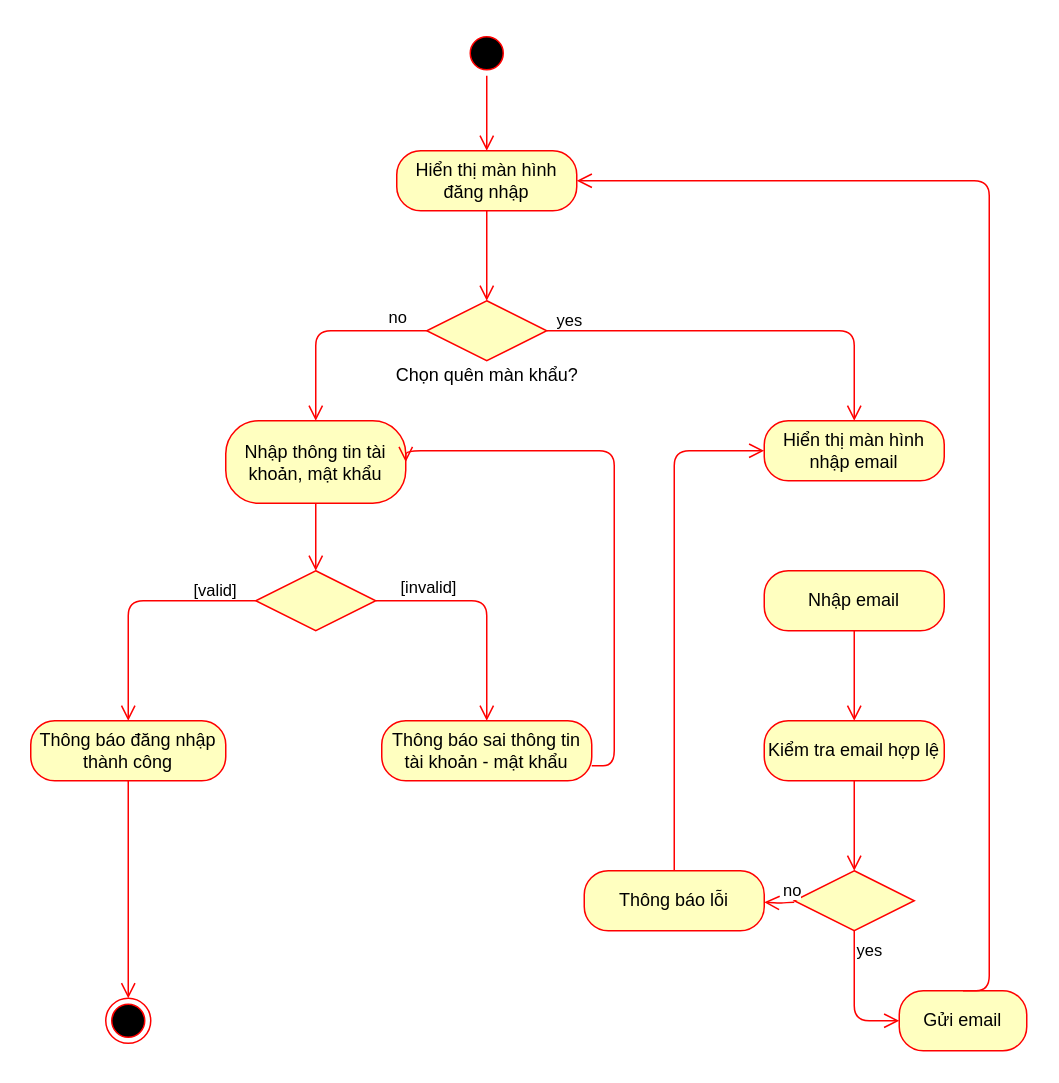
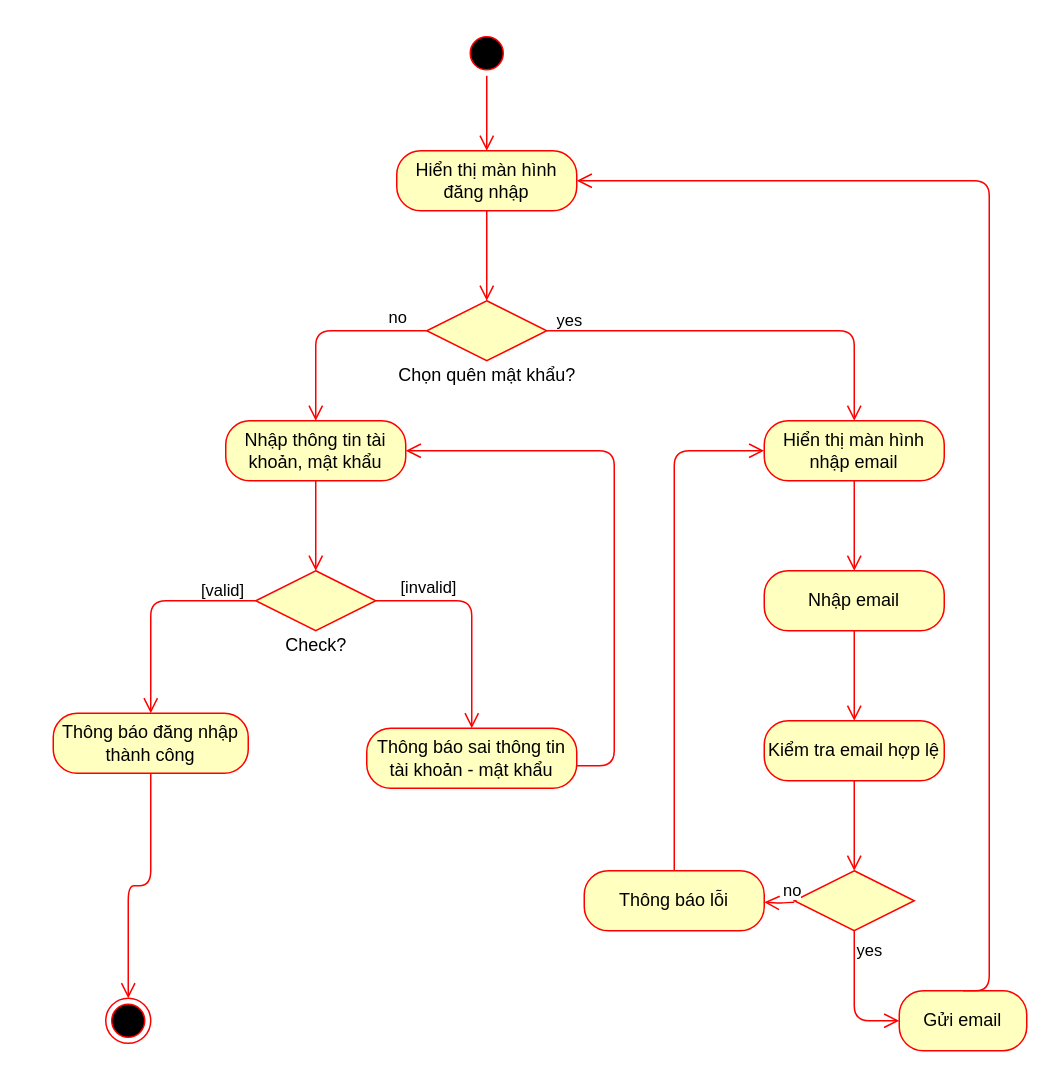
- <mxCell id="33" value="Chọn quên màn khẩu?" style="text;html=1;align=center;verticalAlign=middle;resizable=0;points=[];autosize=1;strokeColor=none;fillColor=none;" vertex="1" parent="1"><mxGeometry x="259" y="240" width="130" height="20" as="geometry" /></mxCell>
+ <mxCell id="33" value="Chọn quên mật khẩu?" style="text;html=1;align=center;verticalAlign=middle;resizable=0;points=[];autosize=1;strokeColor=none;fillColor=none;" vertex="1" parent="1"><mxGeometry x="259" y="240" width="130" height="20" as="geometry" /></mxCell>
- <mxCell id="9" value="Nhập thông tin tài khoản, mật khẩu" style="rounded=1;whiteSpace=wrap;html=1;arcSize=40;fontColor=#000000;fillColor=#ffffc0;strokeColor=#ff0000;" vertex="1" parent="1"><mxGeometry x="150" y="280" width="120" height="55" as="geometry" /></mxCell>
+ <mxCell id="9" value="Nhập thông tin tài khoản, mật khẩu" style="rounded=1;whiteSpace=wrap;html=1;arcSize=40;fontColor=#000000;fillColor=#ffffc0;strokeColor=#ff0000;" vertex="1" parent="1"><mxGeometry x="150" y="280" width="120" height="40" as="geometry" /></mxCell>
+ <mxCell id="12" value="" style="edgeStyle=orthogonalEdgeStyle;html=1;verticalAlign=bottom;endArrow=open;endSize=8;strokeColor=#ff0000;entryX=0.5;entryY=0;entryDx=0;entryDy=0;" edge="1" source="11" parent="1" target="21"><mxGeometry relative="1" as="geometry"><mxPoint x="589" y="370" as="targetPoint" /></mxGeometry></mxCell>
+ <mxCell id="32" value="Check?" style="text;html=1;align=center;verticalAlign=middle;resizable=0;points=[];autosize=1;strokeColor=none;fillColor=none;" vertex="1" parent="1"><mxGeometry x="180" y="420" width="60" height="20" as="geometry" /></mxCell>
- <mxCell id="18" value="Thông báo đăng nhập thành công" style="rounded=1;whiteSpace=wrap;html=1;arcSize=40;fontColor=#000000;fillColor=#ffffc0;strokeColor=#ff0000;" vertex="1" parent="1"><mxGeometry x="20" y="480" width="130" height="40" as="geometry" /></mxCell>
+ <mxCell id="18" value="Thông báo đăng nhập thành công" style="rounded=1;whiteSpace=wrap;html=1;arcSize=40;fontColor=#000000;fillColor=#ffffc0;strokeColor=#ff0000;" vertex="1" parent="1"><mxGeometry x="35" y="475" width="130" height="40" as="geometry" /></mxCell>
- <mxCell id="16" value="Thông báo sai thông tin tài khoản - mật khẩu" style="rounded=1;whiteSpace=wrap;html=1;arcSize=40;fontColor=#000000;fillColor=#ffffc0;strokeColor=#ff0000;" vertex="1" parent="1"><mxGeometry x="254" y="480" width="140" height="40" as="geometry" /></mxCell>
+ <mxCell id="16" value="Thông báo sai thông tin tài khoản - mật khẩu" style="rounded=1;whiteSpace=wrap;html=1;arcSize=40;fontColor=#000000;fillColor=#ffffc0;strokeColor=#ff0000;" vertex="1" parent="1"><mxGeometry x="244" y="485" width="140" height="40" as="geometry" /></mxCell>
